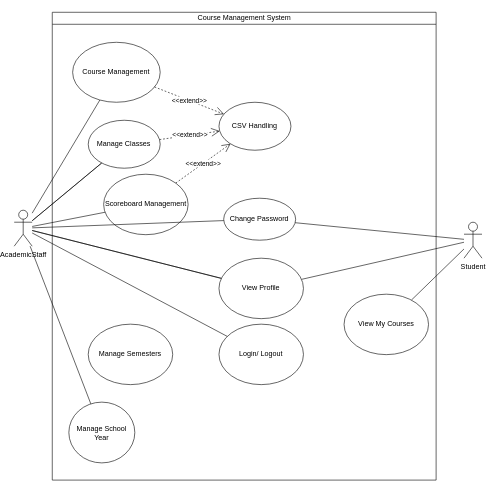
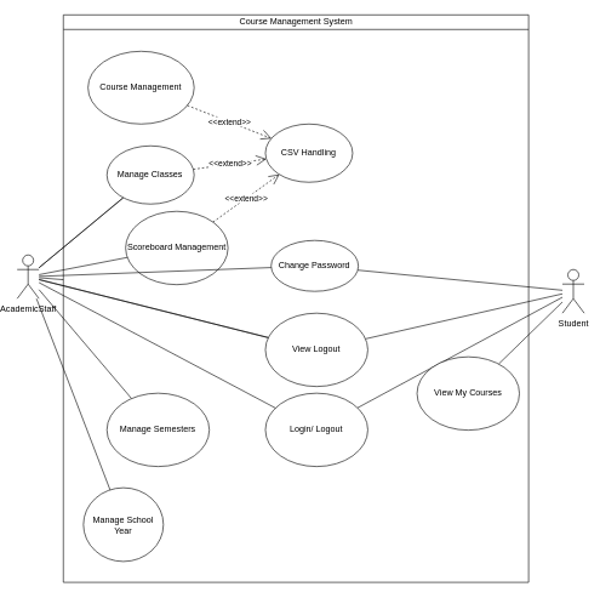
- <mxCell id="8" value="" style="endArrow=none;html=1;rounded=0;" edge="1" parent="1" source="2" target="19"><mxGeometry width="50" height="50" relative="1" as="geometry"><mxPoint x="430" y="500" as="sourcePoint" /><mxPoint x="480" y="450" as="targetPoint" /></mxGeometry></mxCell>
+ <mxCell id="8" value="" style="endArrow=none;html=1;rounded=0;" edge="1" parent="1" source="2" target="31"><mxGeometry width="50" height="50" relative="1" as="geometry"><mxPoint x="430" y="500" as="sourcePoint" /><mxPoint x="480" y="450" as="targetPoint" /></mxGeometry></mxCell>
+ <mxCell id="11" value="" style="endArrow=none;html=1;rounded=0;" edge="1" parent="1" source="16" target="3"><mxGeometry width="50" height="50" relative="1" as="geometry"><mxPoint x="430" y="580" as="sourcePoint" /><mxPoint x="480" y="530" as="targetPoint" /></mxGeometry></mxCell>
+ <mxCell id="5" value="" style="endArrow=none;html=1;rounded=0;" edge="1" parent="1" source="13" target="2"><mxGeometry width="50" height="50" relative="1" as="geometry"><mxPoint x="430" y="500" as="sourcePoint" /><mxPoint x="480" y="450" as="targetPoint" /></mxGeometry></mxCell>
- <mxCell id="30" value="View Profile" style="ellipse;whiteSpace=wrap;html=1;" vertex="1" parent="1"><mxGeometry x="361.436" y="429.999" width="140.87" height="100.822" as="geometry" /></mxCell>
+ <mxCell id="30" value="View Logout" style="ellipse;whiteSpace=wrap;html=1;" vertex="1" parent="1"><mxGeometry x="361.436" y="429.999" width="140.87" height="100.822" as="geometry" /></mxCell>
